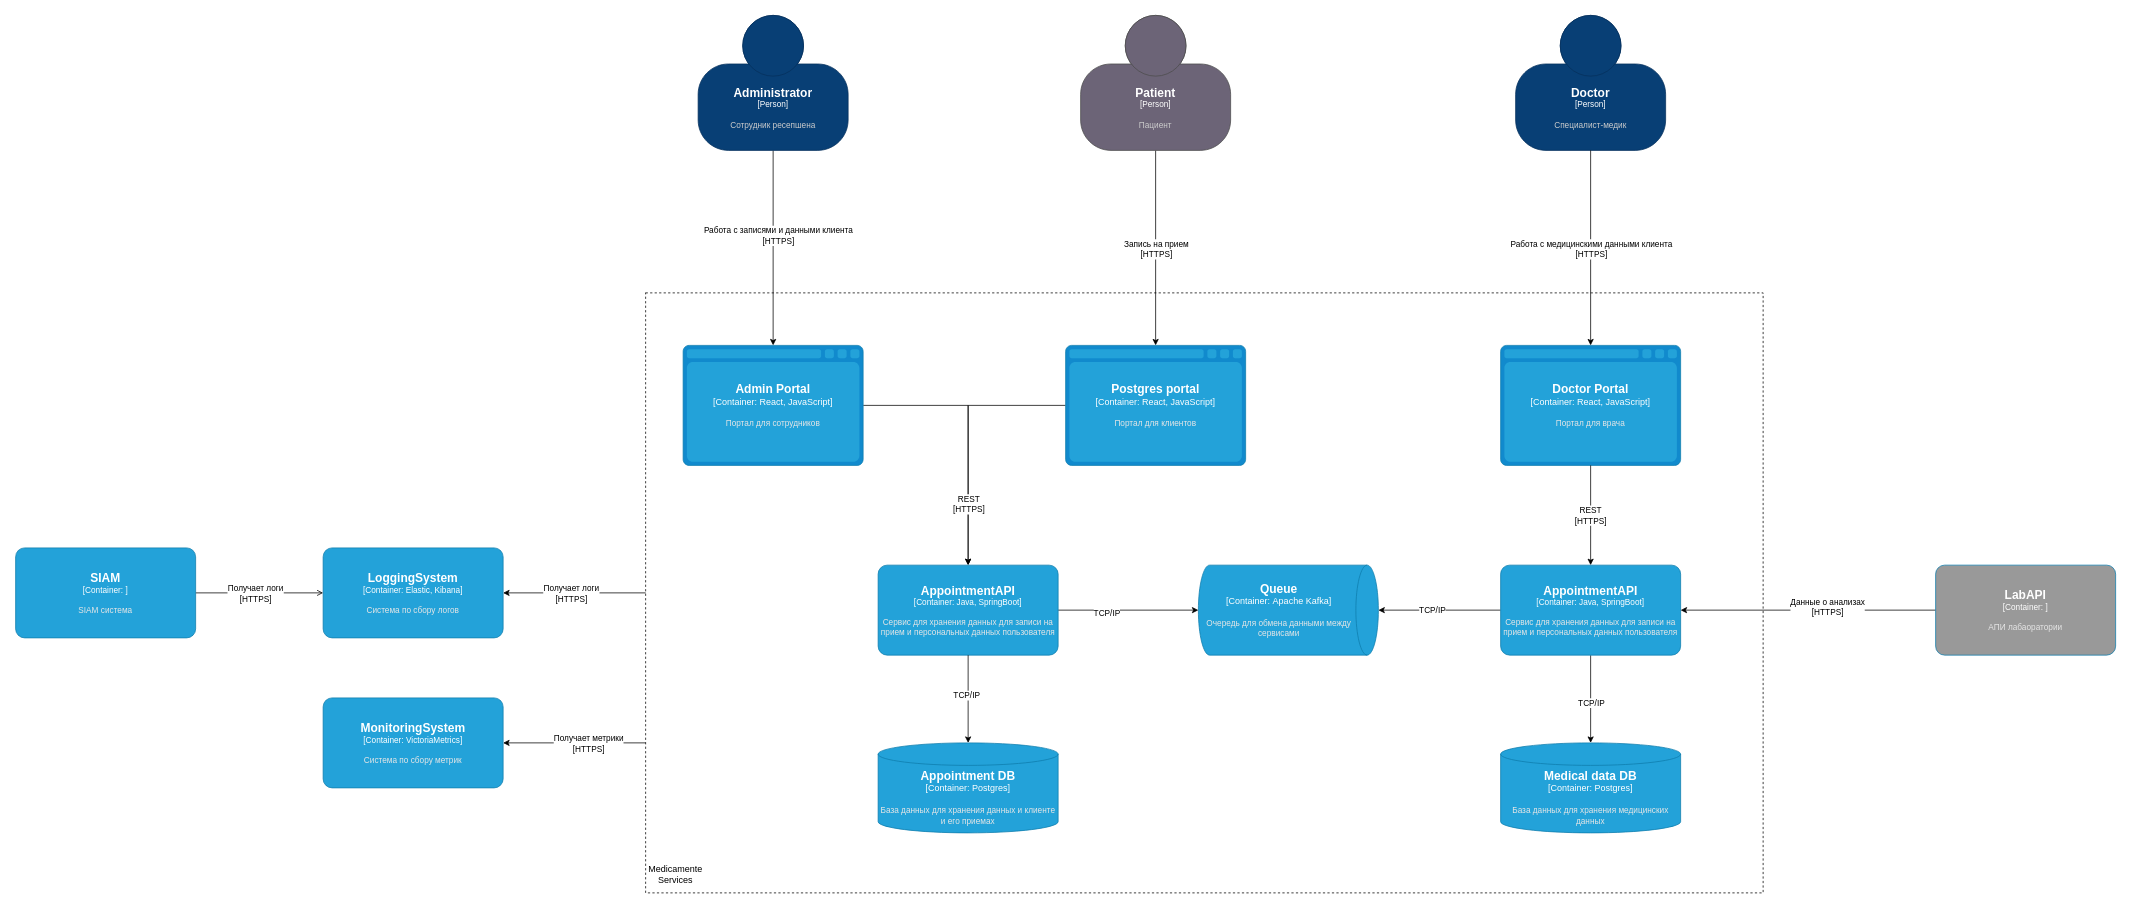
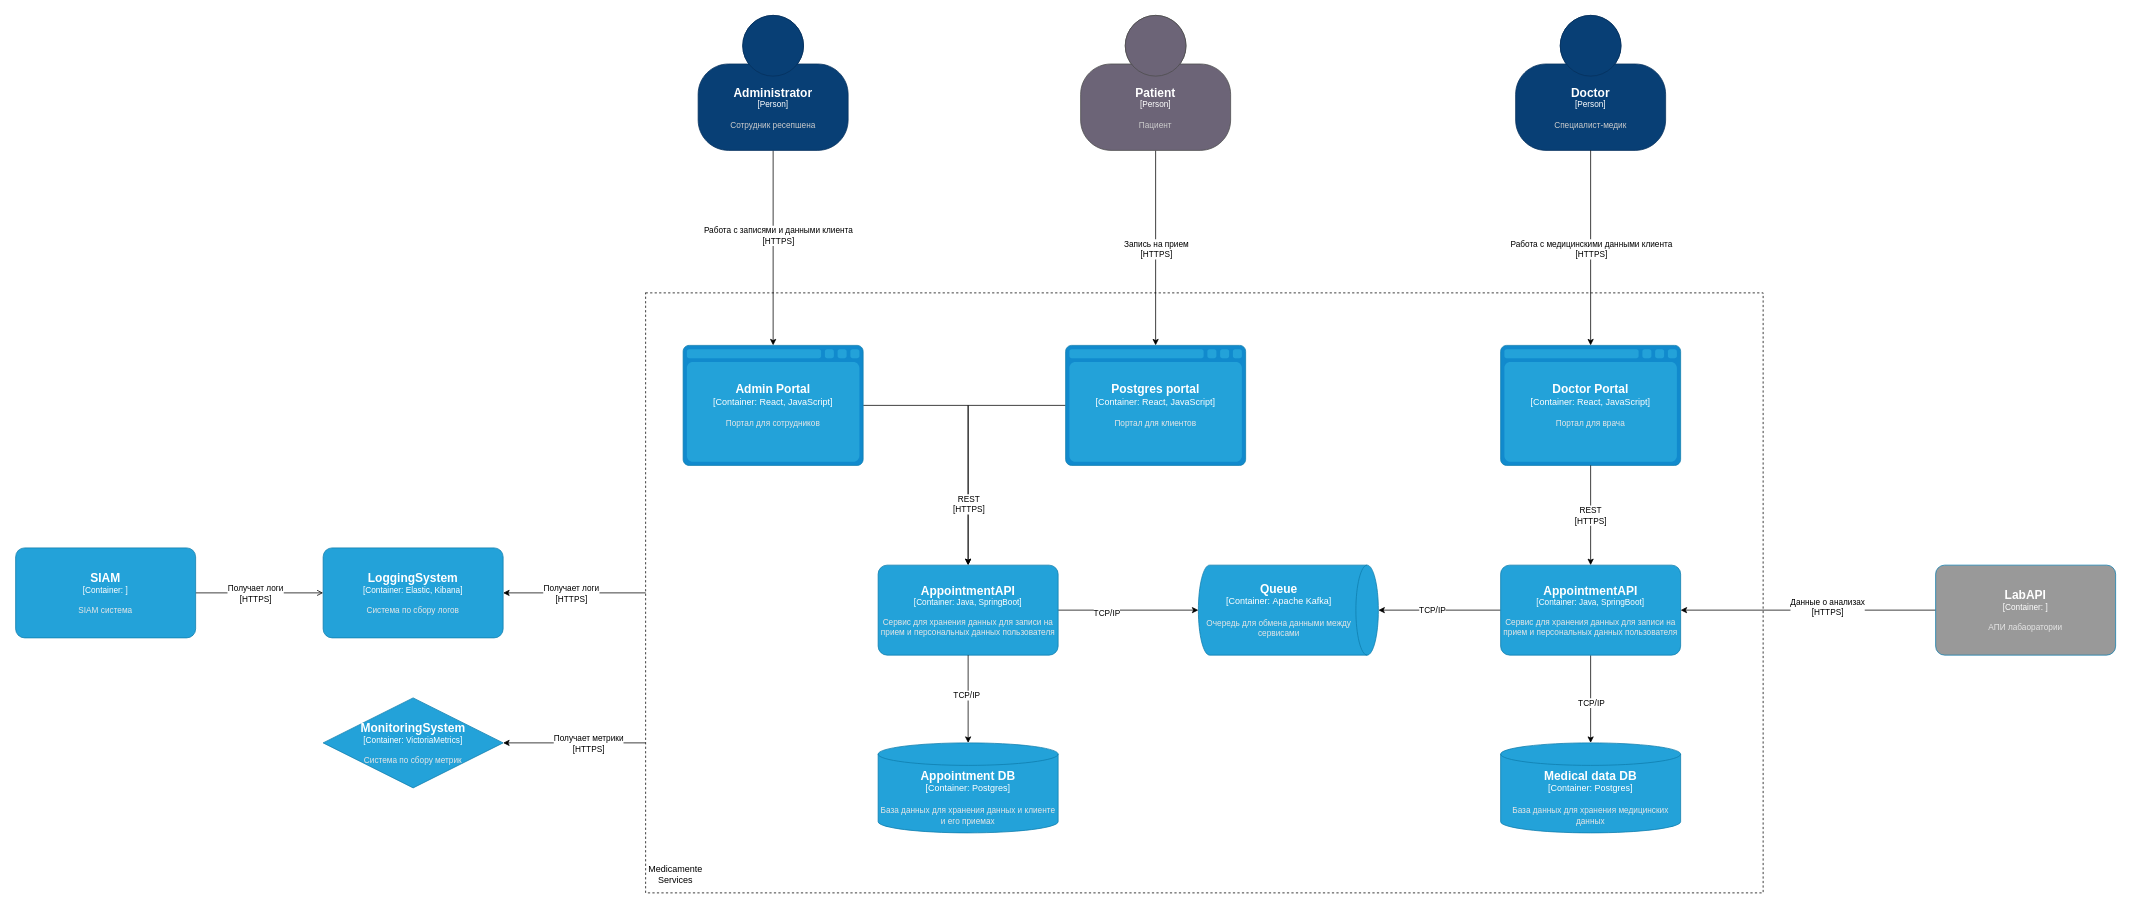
- <mxCell id="44" value="&lt;font style=&quot;font-size: 16px&quot;&gt;&lt;b&gt;MonitoringSystem&lt;/b&gt;&lt;/font&gt;&lt;div&gt;[Container: VictoriaMetrics]&lt;/div&gt;&lt;br&gt;&lt;div&gt;&lt;font style=&quot;font-size: 11px&quot;&gt;&lt;font color=&quot;#E6E6E6&quot;&gt;Система по сбору метрик&lt;/font&gt;&lt;/div&gt;" style="rounded=1;whiteSpace=wrap;html=1;fontSize=11;labelBackgroundColor=none;fillColor=#23A2D9;fontColor=#ffffff;align=center;arcSize=10;strokeColor=#0E7DAD;metaEdit=1;resizable=0;points=[[0.25,0,0],[0.5,0,0],[0.75,0,0],[1,0.25,0],[1,0.5,0],[1,0.75,0],[0.75,1,0],[0.5,1,0],[0.25,1,0],[0,0.75,0],[0,0.5,0],[0,0.25,0]];" vertex="1" parent="1"><mxGeometry x="430" y="930" width="240" height="120" as="geometry" /></mxCell>
+ <mxCell id="44" value="&lt;font style=&quot;font-size: 16px&quot;&gt;&lt;b&gt;MonitoringSystem&lt;/b&gt;&lt;/font&gt;&lt;div&gt;[Container: VictoriaMetrics]&lt;/div&gt;&lt;br&gt;&lt;div&gt;&lt;font style=&quot;font-size: 11px&quot;&gt;&lt;font color=&quot;#E6E6E6&quot;&gt;Система по сбору метрик&lt;/font&gt;&lt;/div&gt;" style="rhombus;whiteSpace=wrap;html=1;fontSize=11;labelBackgroundColor=none;fillColor=#23A2D9;fontColor=#ffffff;align=center;arcSize=10;strokeColor=#0E7DAD;metaEdit=1;resizable=0;points=[[0.25,0,0],[0.5,0,0],[0.75,0,0],[1,0.25,0],[1,0.5,0],[1,0.75,0],[0.75,1,0],[0.5,1,0],[0.25,1,0],[0,0.75,0],[0,0.5,0],[0,0.25,0]];" vertex="1" parent="1"><mxGeometry x="430" y="930" width="240" height="120" as="geometry" /></mxCell>
